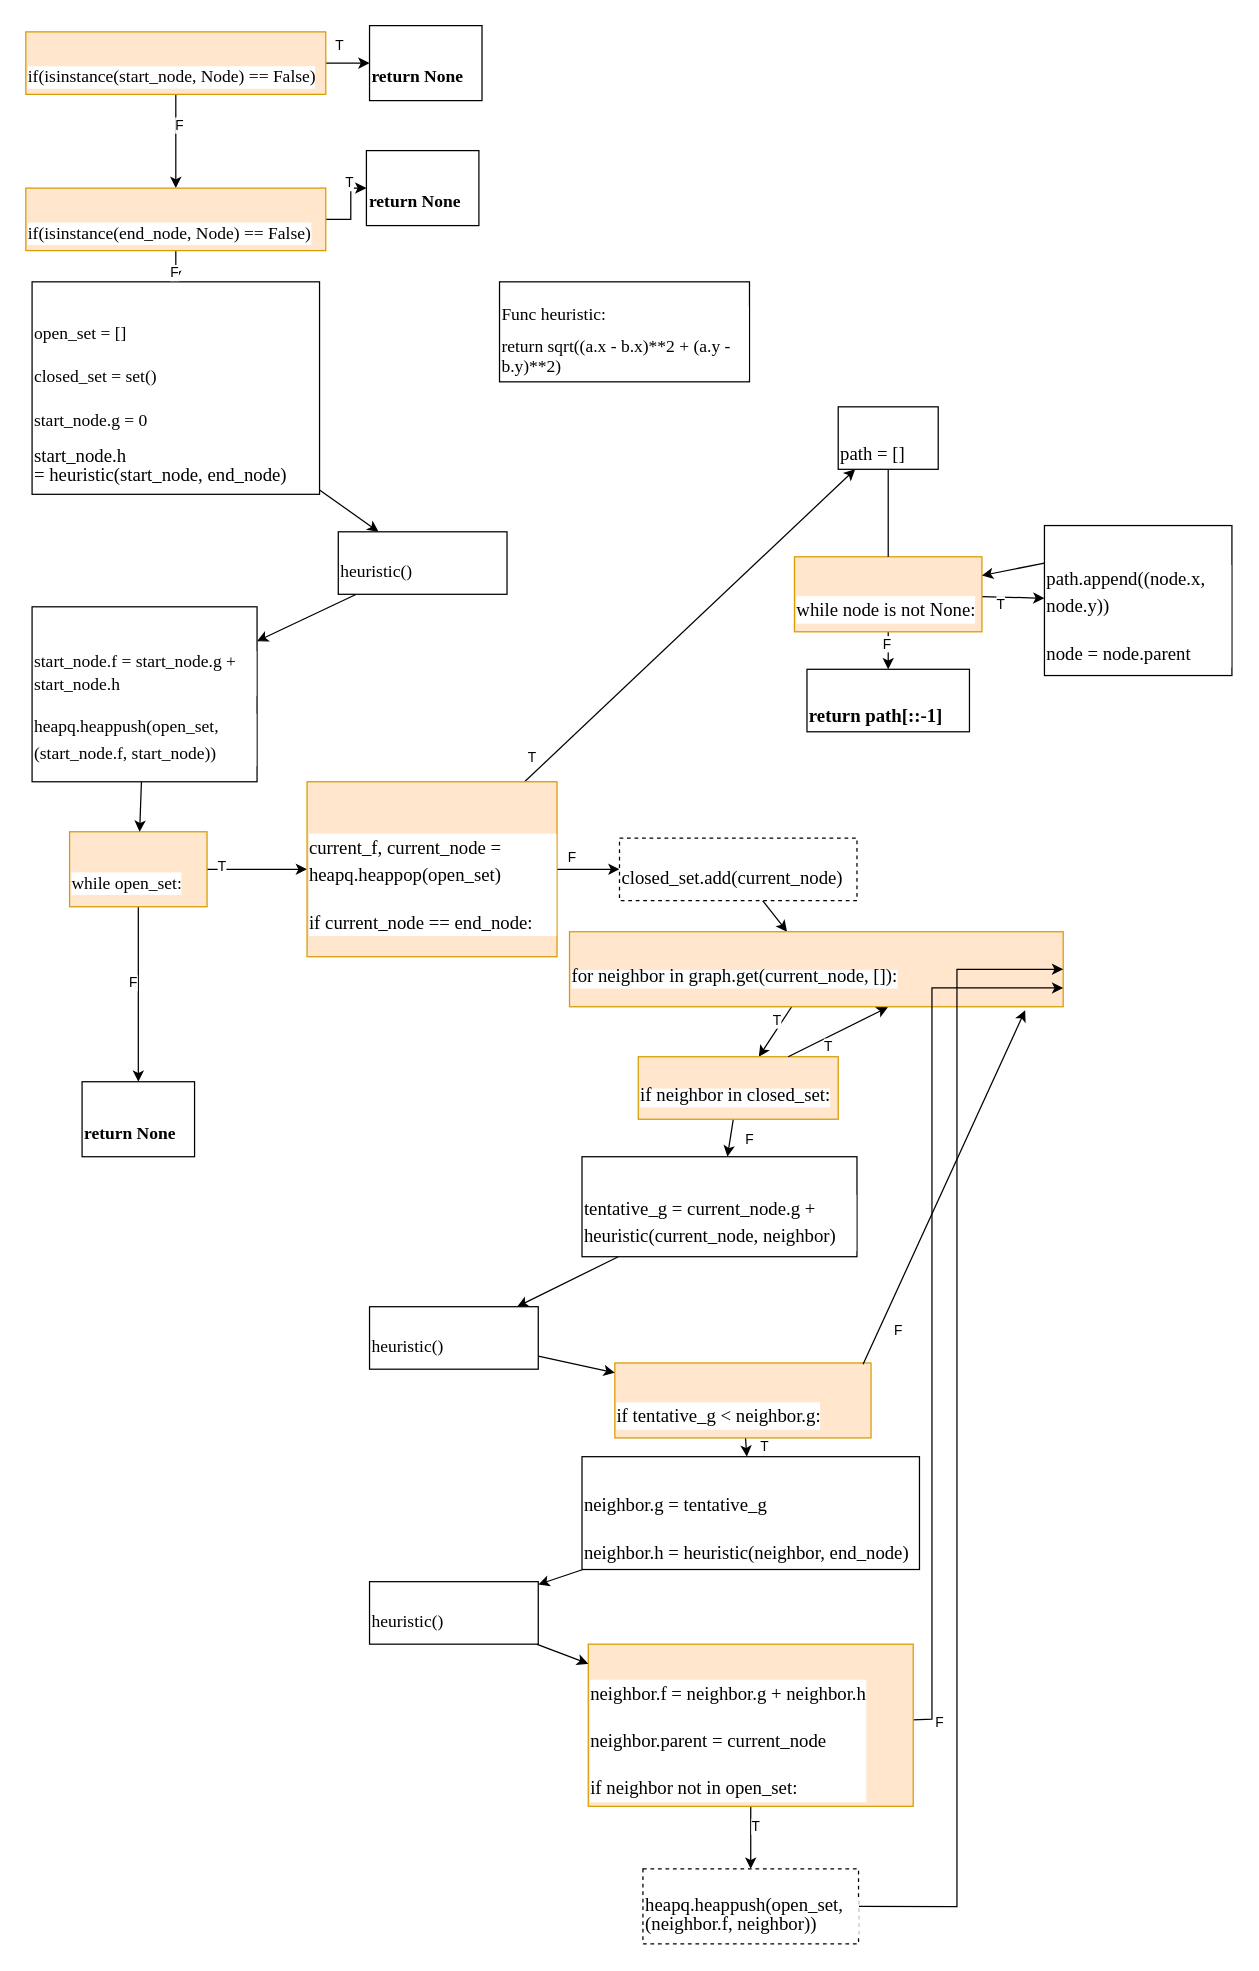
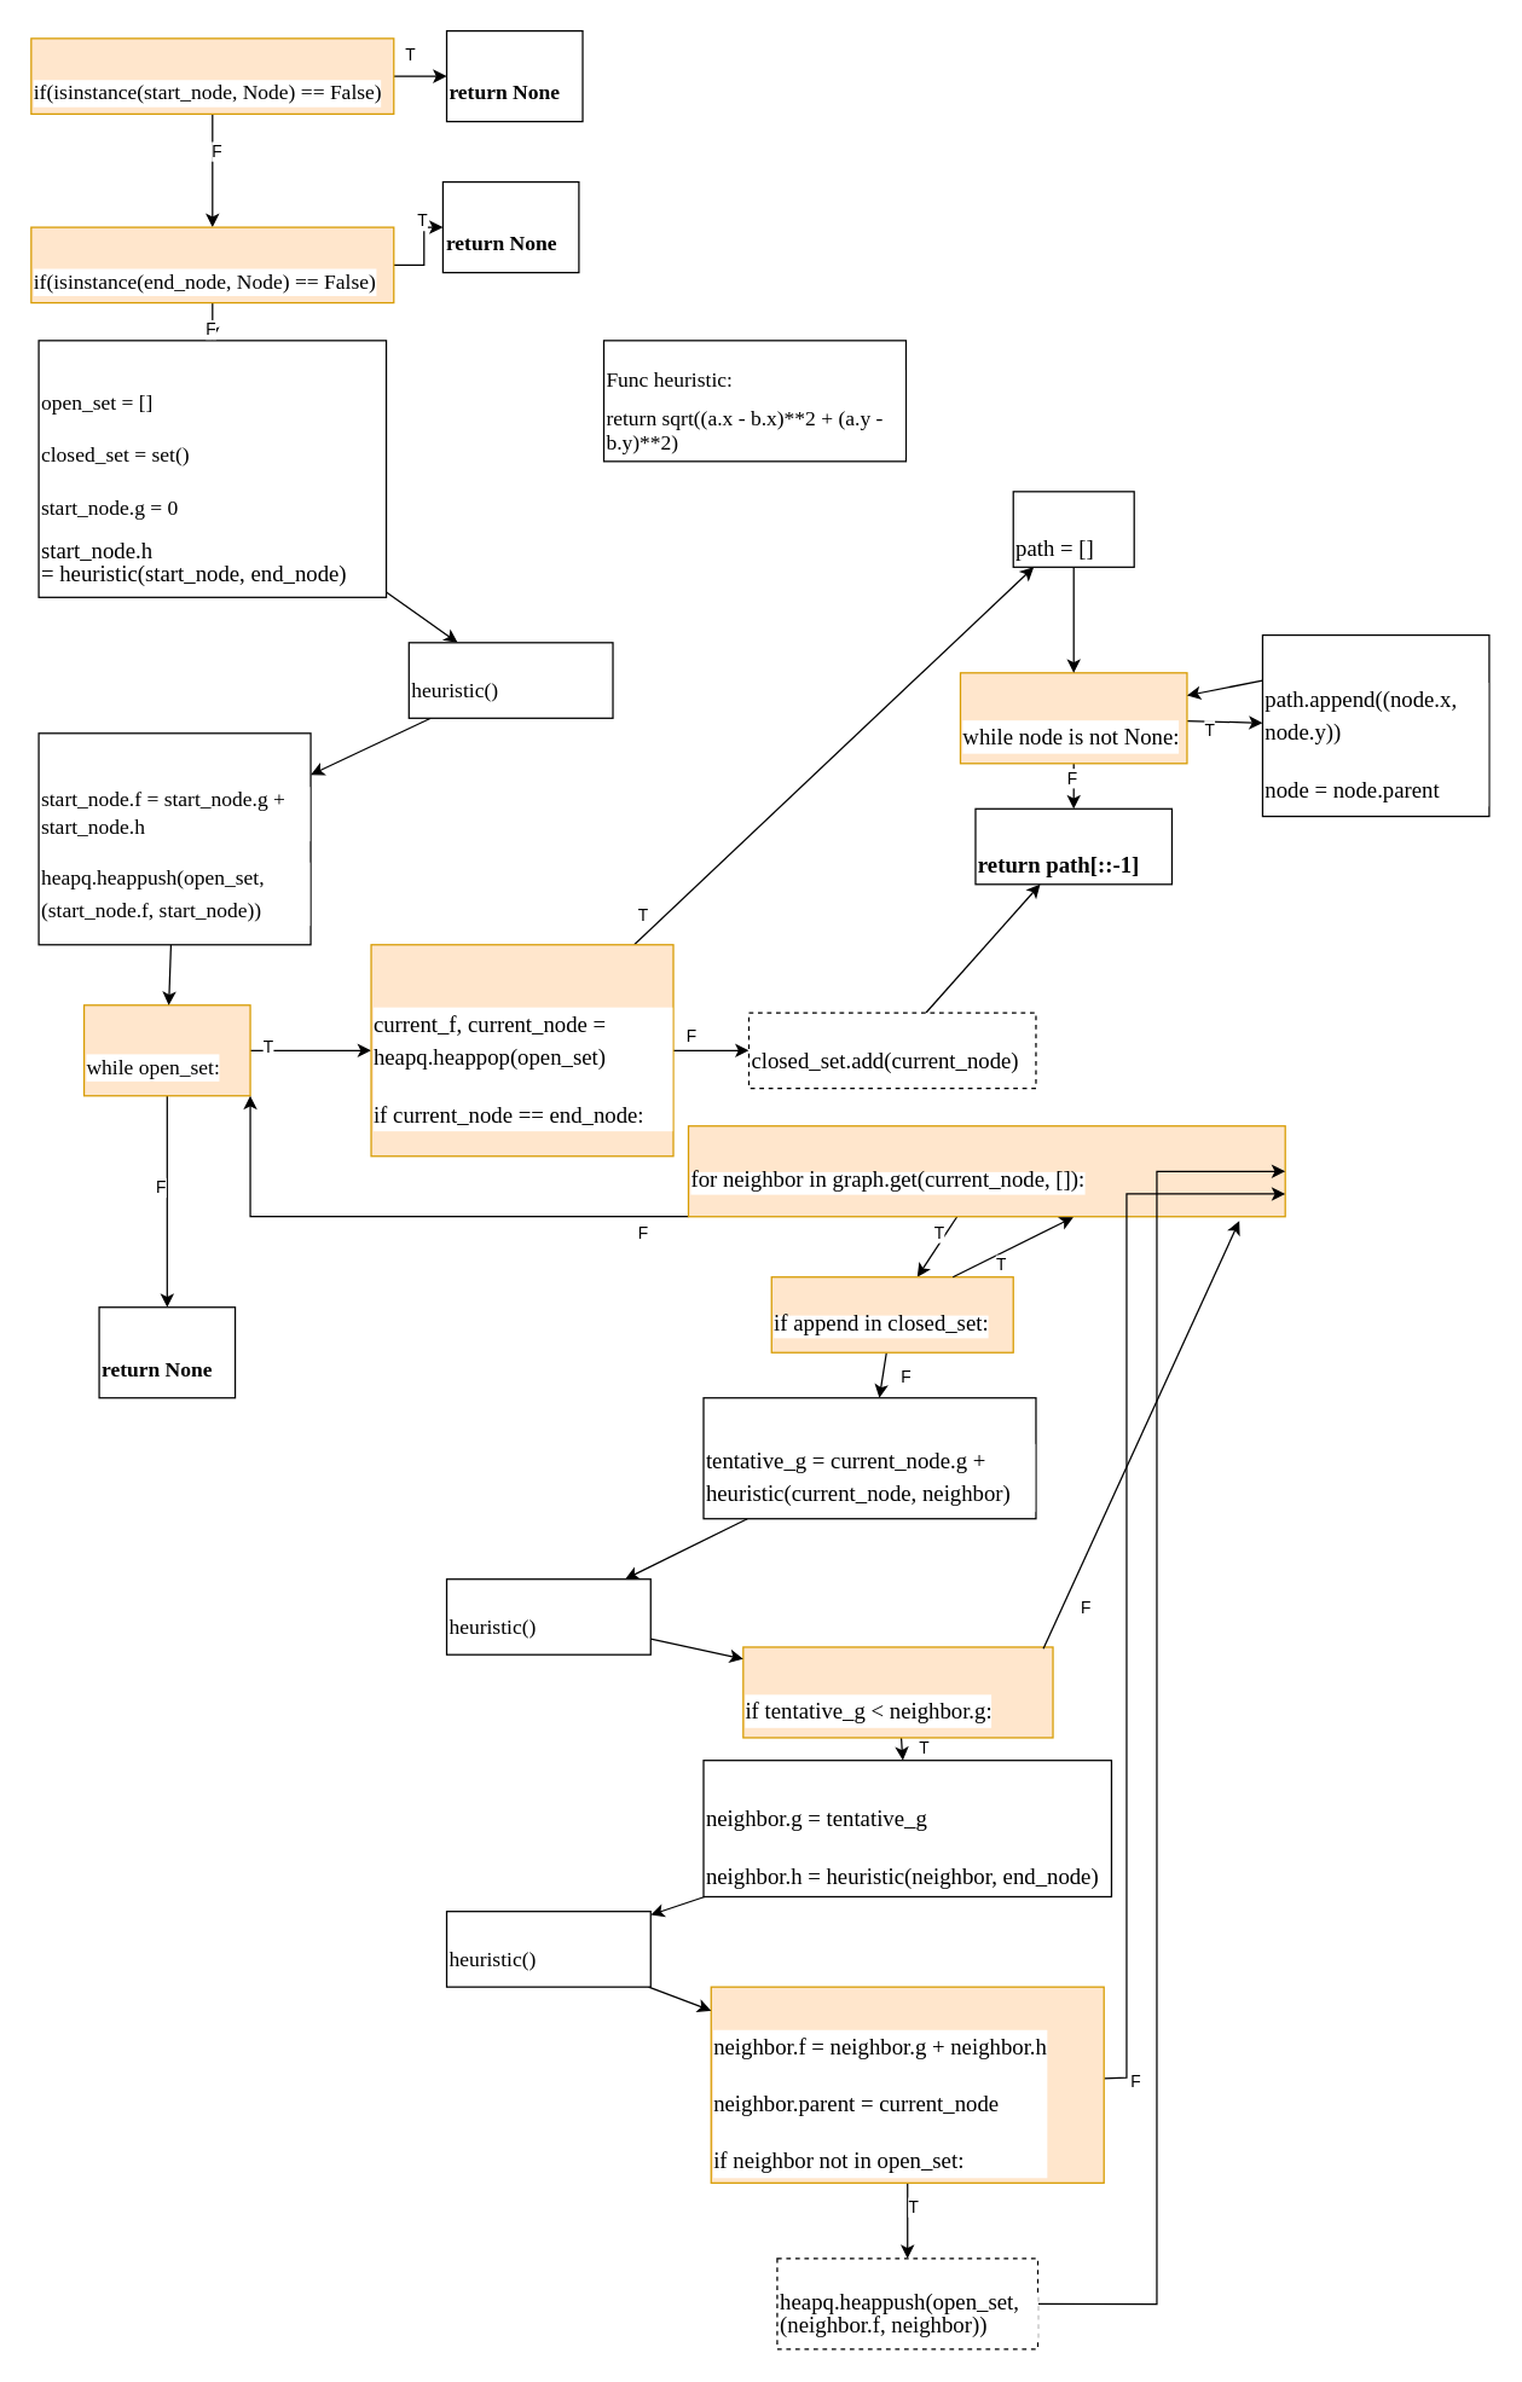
- <mxCell id="23" style="edgeStyle=none;rounded=0;orthogonalLoop=1;jettySize=auto;html=1;strokeColor=default;align=center;verticalAlign=middle;fontFamily=Helvetica;fontSize=11;fontColor=default;labelBackgroundColor=default;endArrow=none;" parent="1" source="24" target="19" edge="1"><mxGeometry relative="1" as="geometry"><mxPoint x="710" y="415" as="sourcePoint" /></mxGeometry></mxCell>
+ <mxCell id="23" style="edgeStyle=none;rounded=0;orthogonalLoop=1;jettySize=auto;html=1;strokeColor=default;align=center;verticalAlign=middle;fontFamily=Helvetica;fontSize=11;fontColor=default;labelBackgroundColor=default;endArrow=classic;" parent="1" source="24" target="19" edge="1"><mxGeometry relative="1" as="geometry"><mxPoint x="710" y="415" as="sourcePoint" /></mxGeometry></mxCell>
- <mxCell id="27" style="edgeStyle=none;rounded=0;orthogonalLoop=1;jettySize=auto;html=1;strokeColor=default;align=center;verticalAlign=middle;fontFamily=Helvetica;fontSize=11;fontColor=default;labelBackgroundColor=default;endArrow=classic;" parent="1" source="28" target="33" edge="1"><mxGeometry relative="1" as="geometry" /></mxCell>
+ <mxCell id="27" style="edgeStyle=none;rounded=0;orthogonalLoop=1;jettySize=auto;html=1;strokeColor=default;align=center;verticalAlign=middle;fontFamily=Helvetica;fontSize=11;fontColor=default;labelBackgroundColor=default;endArrow=classic;" parent="1" source="28" target="22" edge="1"><mxGeometry relative="1" as="geometry" /></mxCell>
+ <mxCell id="31" style="edgeStyle=none;rounded=0;orthogonalLoop=1;jettySize=auto;html=1;exitX=0;exitY=1;exitDx=0;exitDy=0;entryX=1;entryY=1;entryDx=0;entryDy=0;strokeColor=default;align=center;verticalAlign=middle;fontFamily=Helvetica;fontSize=11;fontColor=default;labelBackgroundColor=default;endArrow=classic;" parent="1" source="33" target="9" edge="1"><mxGeometry relative="1" as="geometry"><Array as="points"><mxPoint x="165" y="805" /></Array></mxGeometry></mxCell>
+ <mxCell id="32" value="F" style="edgeLabel;html=1;align=center;verticalAlign=middle;resizable=0;points=[];fontFamily=Helvetica;fontSize=11;fontColor=default;labelBackgroundColor=default;" parent="31" vertex="1" connectable="0"><mxGeometry x="-0.833" y="4" relative="1" as="geometry"><mxPoint y="6" as="offset" /></mxGeometry></mxCell>
- <mxCell id="36" value="&lt;h5 style=&quot;margin-bottom: 0.0pt; background: white;&quot;&gt;&lt;p style=&quot;margin-bottom: 0.0pt; line-height: 150%; background-image: initial; background-position: initial; background-size: initial; background-repeat: initial; background-attachment: initial; background-origin: initial; background-clip: initial;&quot; class=&quot;MsoNormal&quot;&gt;&lt;span style=&quot;line-height: 107%; font-family: &amp;quot;Times New Roman&amp;quot;, serif; background-image: initial; background-position: initial; background-size: initial; background-repeat: initial; background-attachment: initial; background-origin: initial; background-clip: initial; font-weight: normal;&quot; lang=&quot;EN-US&quot;&gt;&lt;font style=&quot;font-size: 15px;&quot;&gt;if neighbor in closed_set:&lt;/font&gt;&lt;/span&gt;&lt;br&gt;&lt;/p&gt;&lt;/h5&gt;" style="rounded=0;whiteSpace=wrap;html=1;align=left;fillColor=#ffe6cc;strokeColor=#d79b00;" parent="1" vertex="1"><mxGeometry x="510" y="845" width="160" height="50" as="geometry" /></mxCell>
+ <mxCell id="36" value="&lt;h5 style=&quot;margin-bottom: 0.0pt; background: white;&quot;&gt;&lt;p style=&quot;margin-bottom: 0.0pt; line-height: 150%; background-image: initial; background-position: initial; background-size: initial; background-repeat: initial; background-attachment: initial; background-origin: initial; background-clip: initial;&quot; class=&quot;MsoNormal&quot;&gt;&lt;span style=&quot;line-height: 107%; font-family: &amp;quot;Times New Roman&amp;quot;, serif; background-image: initial; background-position: initial; background-size: initial; background-repeat: initial; background-attachment: initial; background-origin: initial; background-clip: initial; font-weight: normal;&quot; lang=&quot;EN-US&quot;&gt;&lt;font style=&quot;font-size: 15px;&quot;&gt;if append in closed_set:&lt;/font&gt;&lt;/span&gt;&lt;br&gt;&lt;/p&gt;&lt;/h5&gt;" style="rounded=0;whiteSpace=wrap;html=1;align=left;fillColor=#ffe6cc;strokeColor=#d79b00;" parent="1" vertex="1"><mxGeometry x="510" y="845" width="160" height="50" as="geometry" /></mxCell>
